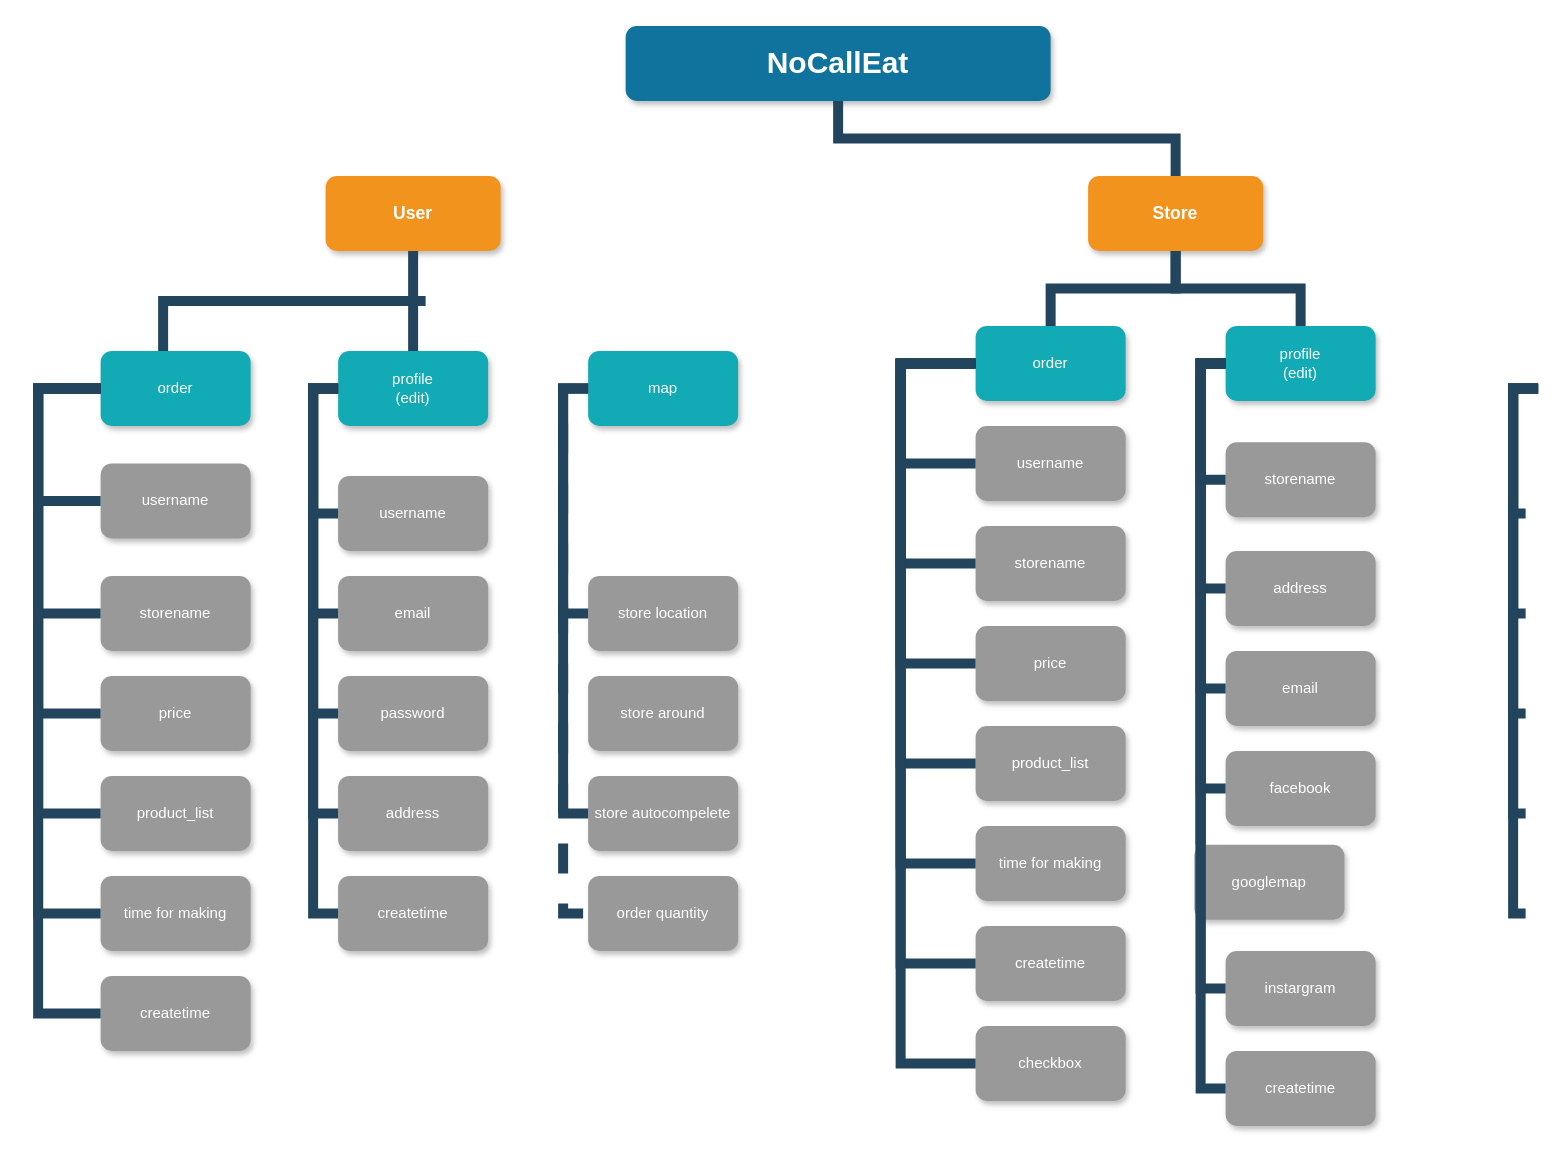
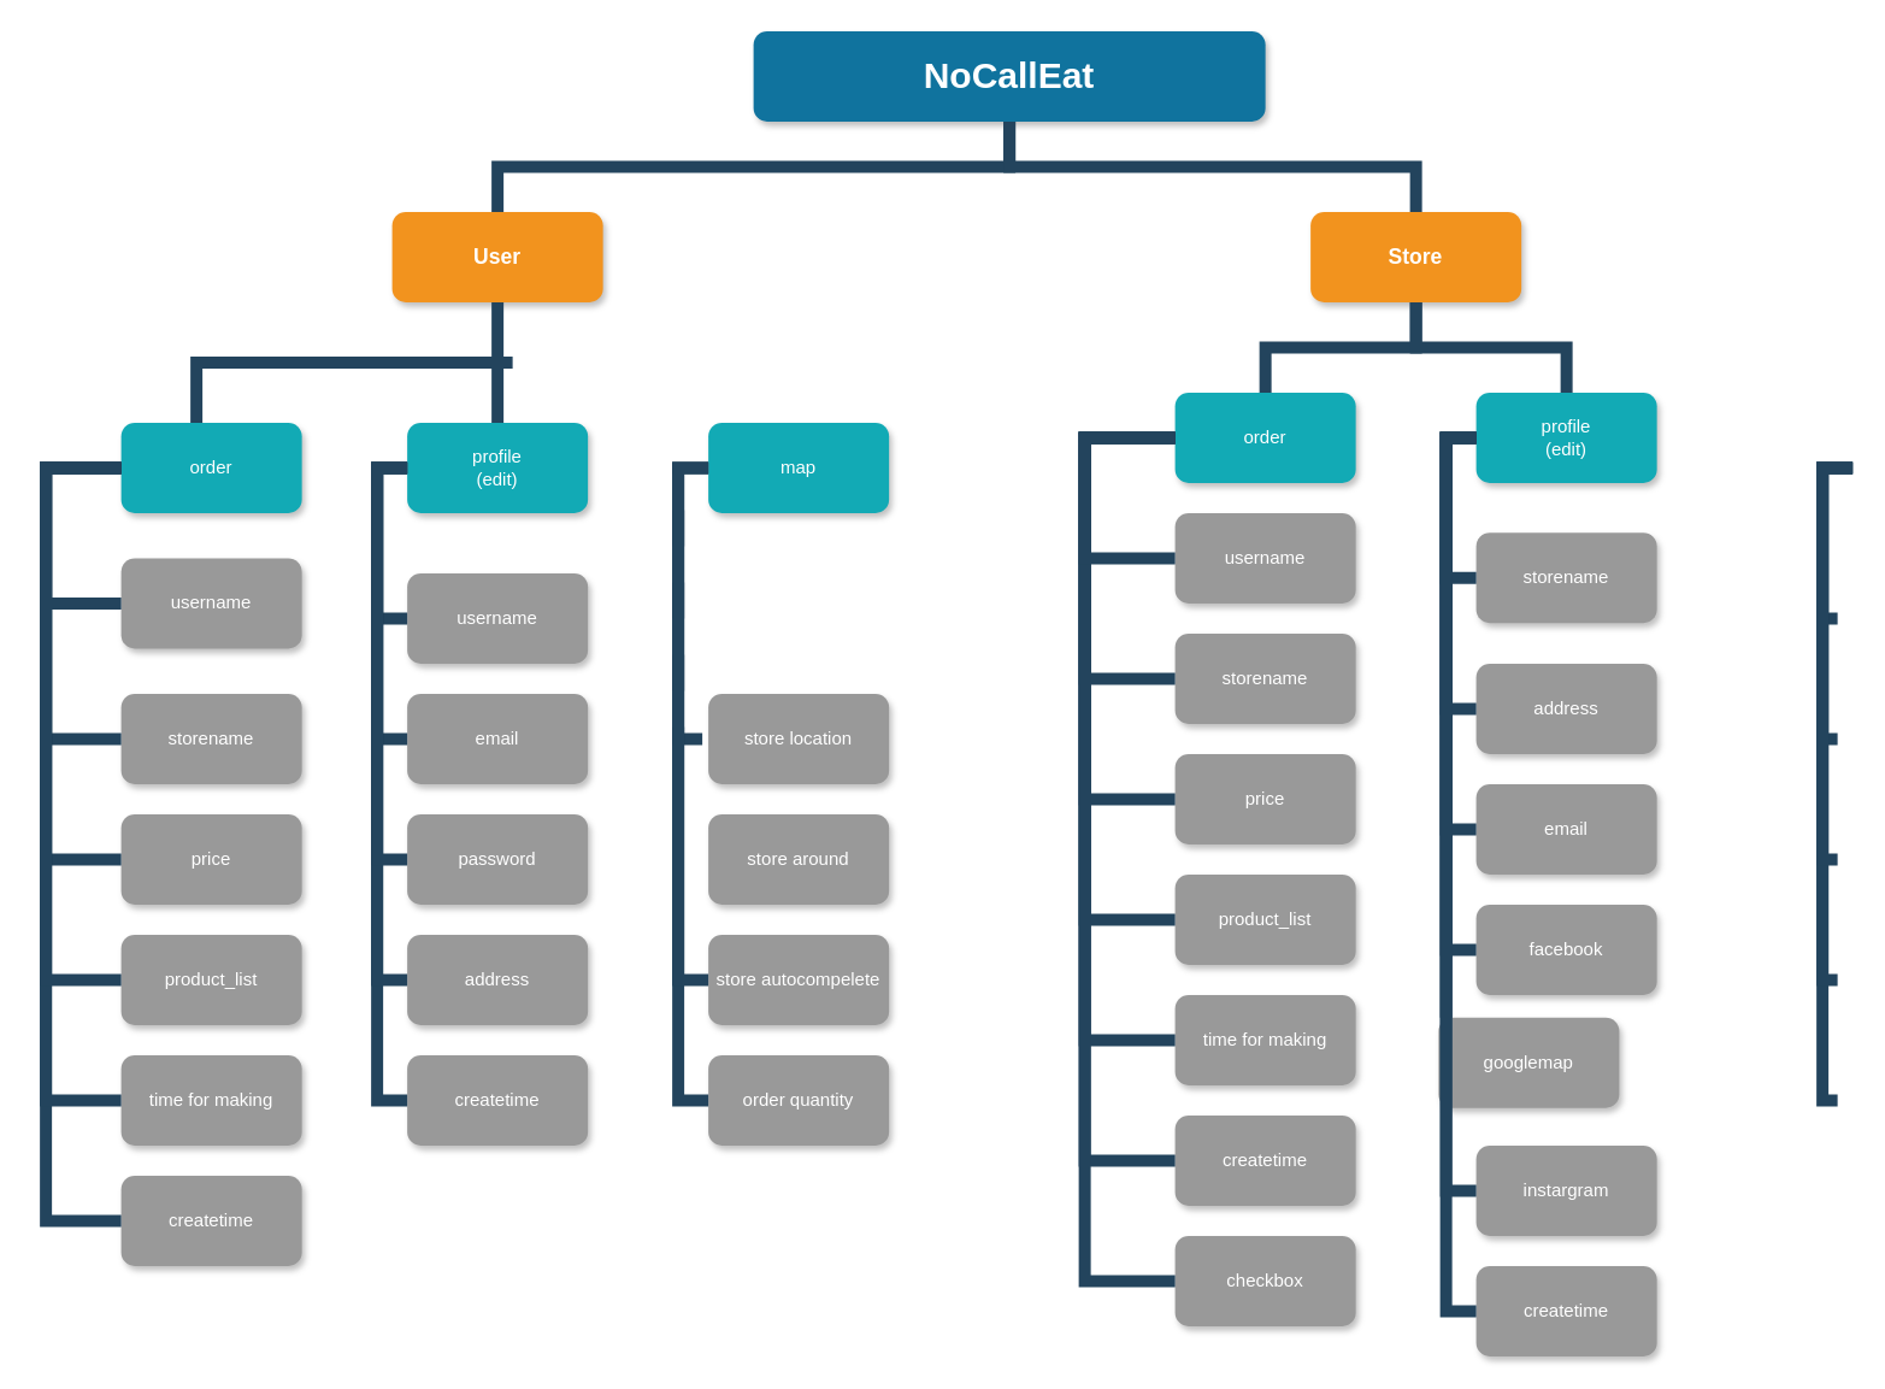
+ <mxCell id="43" value="" style="edgeStyle=elbowEdgeStyle;elbow=vertical;rounded=0;fontColor=#000000;endArrow=none;endFill=0;strokeWidth=8;strokeColor=#23445D;" parent="1" source="2" target="3" edge="1"><mxGeometry width="100" height="100" relative="1" as="geometry"><mxPoint x="240" y="140" as="sourcePoint" /><mxPoint x="340" y="40" as="targetPoint" /></mxGeometry></mxCell>
- <mxCell id="21" value="" style="edgeStyle=elbowEdgeStyle;elbow=horizontal;rounded=0;fontColor=#000000;endArrow=none;endFill=0;strokeWidth=8;strokeColor=#23445D;" parent="1" source="6" target="12" edge="1"><mxGeometry width="100" height="100" relative="1" as="geometry"><mxPoint x="450" y="310" as="sourcePoint" /><mxPoint x="450" y="490" as="targetPoint" /><Array as="points"><mxPoint x="450" y="400" /></Array></mxGeometry></mxCell>
+ <mxCell id="21" value="" style="edgeStyle=elbowEdgeStyle;elbow=horizontal;rounded=0;fontColor=#000000;endArrow=none;endFill=0;strokeWidth=8;strokeColor=#23445D;dashed=1;" parent="1" source="6" target="12" edge="1"><mxGeometry width="100" height="100" relative="1" as="geometry"><mxPoint x="450" y="310" as="sourcePoint" /><mxPoint x="450" y="490" as="targetPoint" /><Array as="points"><mxPoint x="450" y="400" /></Array></mxGeometry></mxCell>
- <mxCell id="22" value="" style="edgeStyle=elbowEdgeStyle;elbow=horizontal;rounded=0;fontColor=#000000;endArrow=none;endFill=0;strokeWidth=8;strokeColor=#23445D;dashed=1;" parent="1" source="6" target="15" edge="1"><mxGeometry width="100" height="100" relative="1" as="geometry"><mxPoint x="450" y="310" as="sourcePoint" /><mxPoint x="450" y="730" as="targetPoint" /><Array as="points"><mxPoint x="450" y="520" /></Array></mxGeometry></mxCell>
+ <mxCell id="22" value="" style="edgeStyle=elbowEdgeStyle;elbow=horizontal;rounded=0;fontColor=#000000;endArrow=none;endFill=0;strokeWidth=8;strokeColor=#23445D;" parent="1" source="6" target="15" edge="1"><mxGeometry width="100" height="100" relative="1" as="geometry"><mxPoint x="450" y="310" as="sourcePoint" /><mxPoint x="450" y="730" as="targetPoint" /><Array as="points"><mxPoint x="450" y="520" /></Array></mxGeometry></mxCell>
